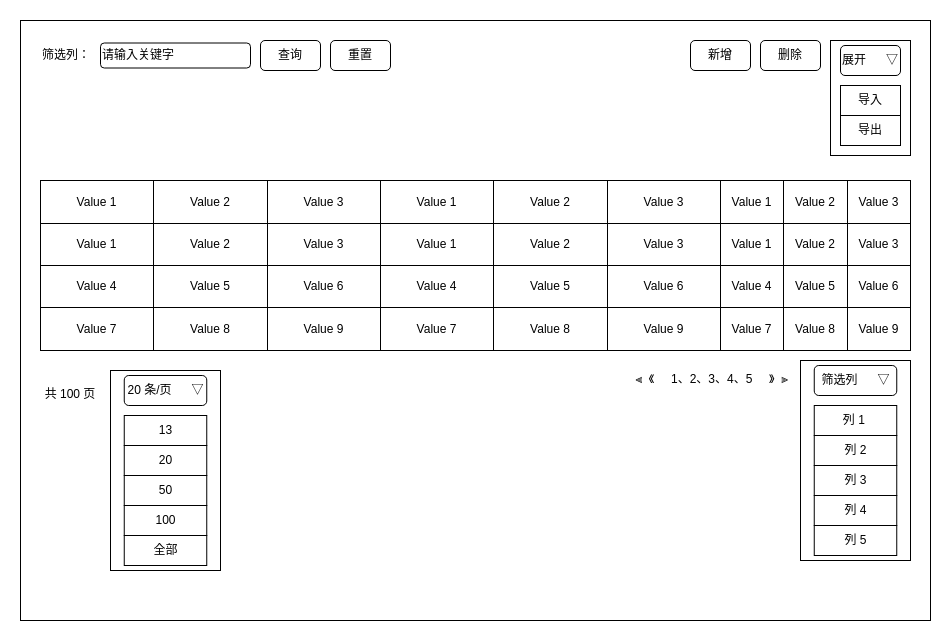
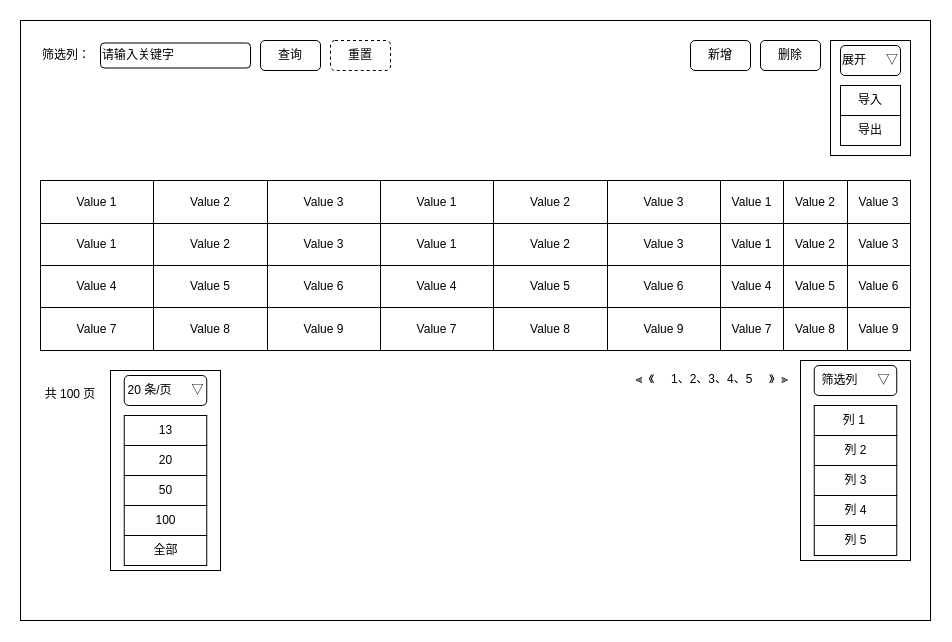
- <mxCell id="7" value="重置" style="rounded=1;whiteSpace=wrap;html=1;" vertex="1" parent="1"><mxGeometry x="330" y="40" width="60" height="30" as="geometry" /></mxCell>
+ <mxCell id="7" value="重置" style="rounded=1;whiteSpace=wrap;html=1;dashed=1;" vertex="1" parent="1"><mxGeometry x="330" y="40" width="60" height="30" as="geometry" /></mxCell>
